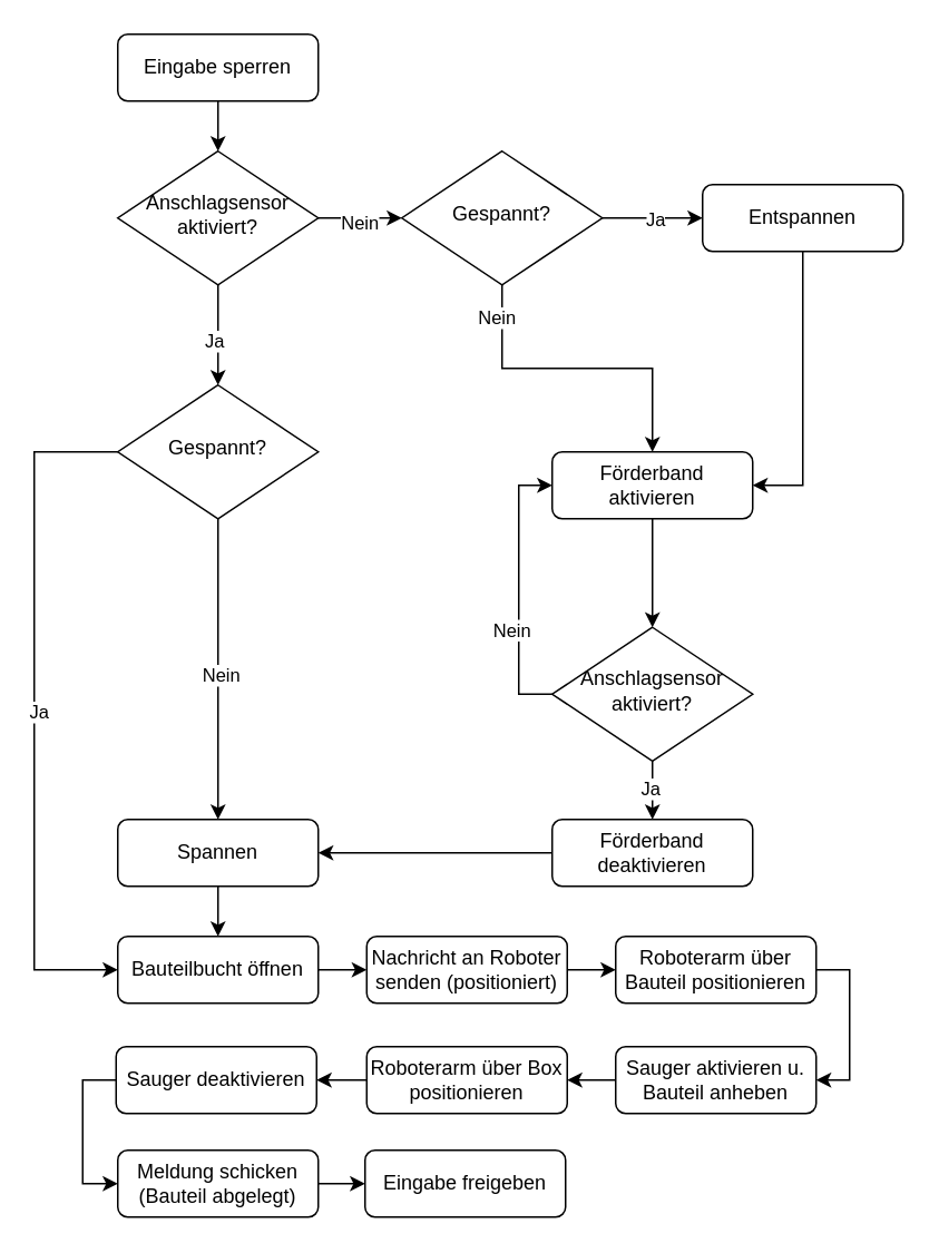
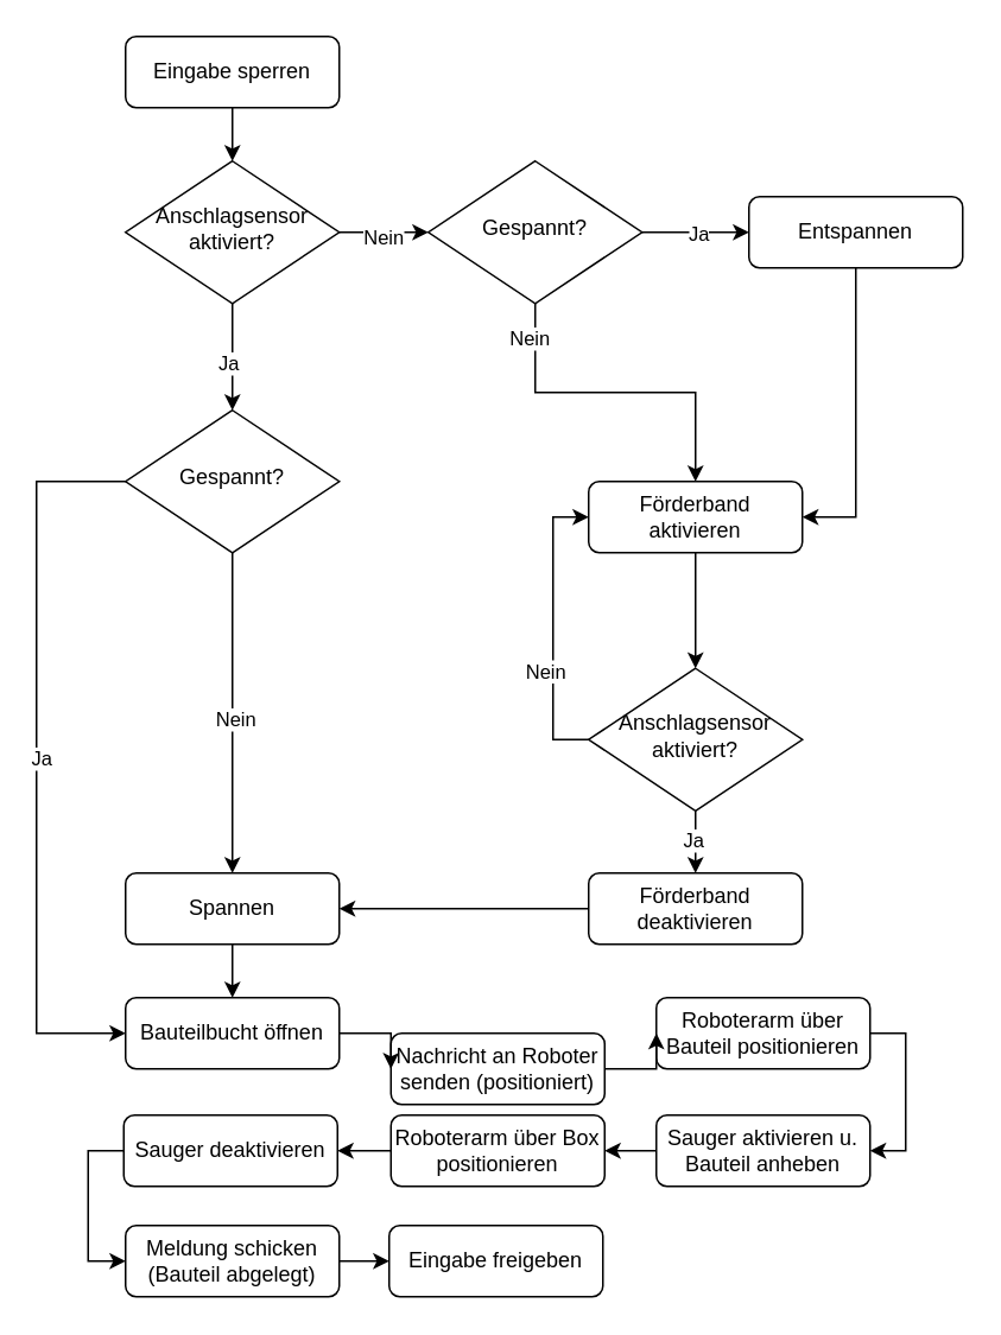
- <mxCell id="30" value="Nachricht an Roboter senden (positioniert)" style="rounded=1;whiteSpace=wrap;html=1;fontSize=12;glass=0;strokeWidth=1;shadow=0;" vertex="1" parent="1"><mxGeometry x="219" y="560" width="120" height="40" as="geometry" /></mxCell>
+ <mxCell id="30" value="Nachricht an Roboter senden (positioniert)" style="rounded=1;whiteSpace=wrap;html=1;fontSize=12;glass=0;strokeWidth=1;shadow=0;" vertex="1" parent="1"><mxGeometry x="219" y="580" width="120" height="40" as="geometry" /></mxCell>
